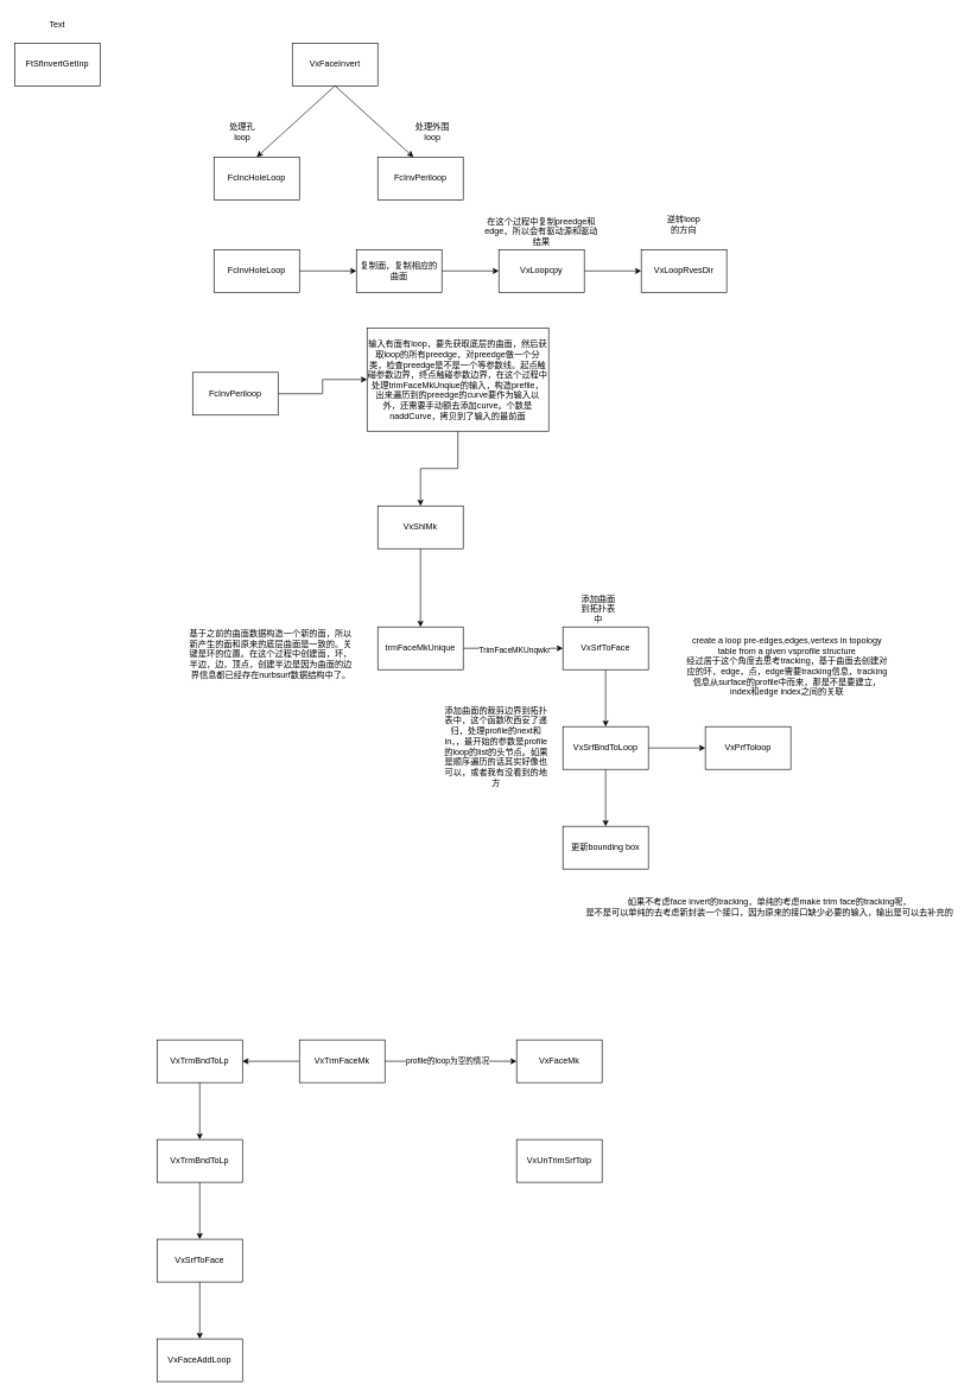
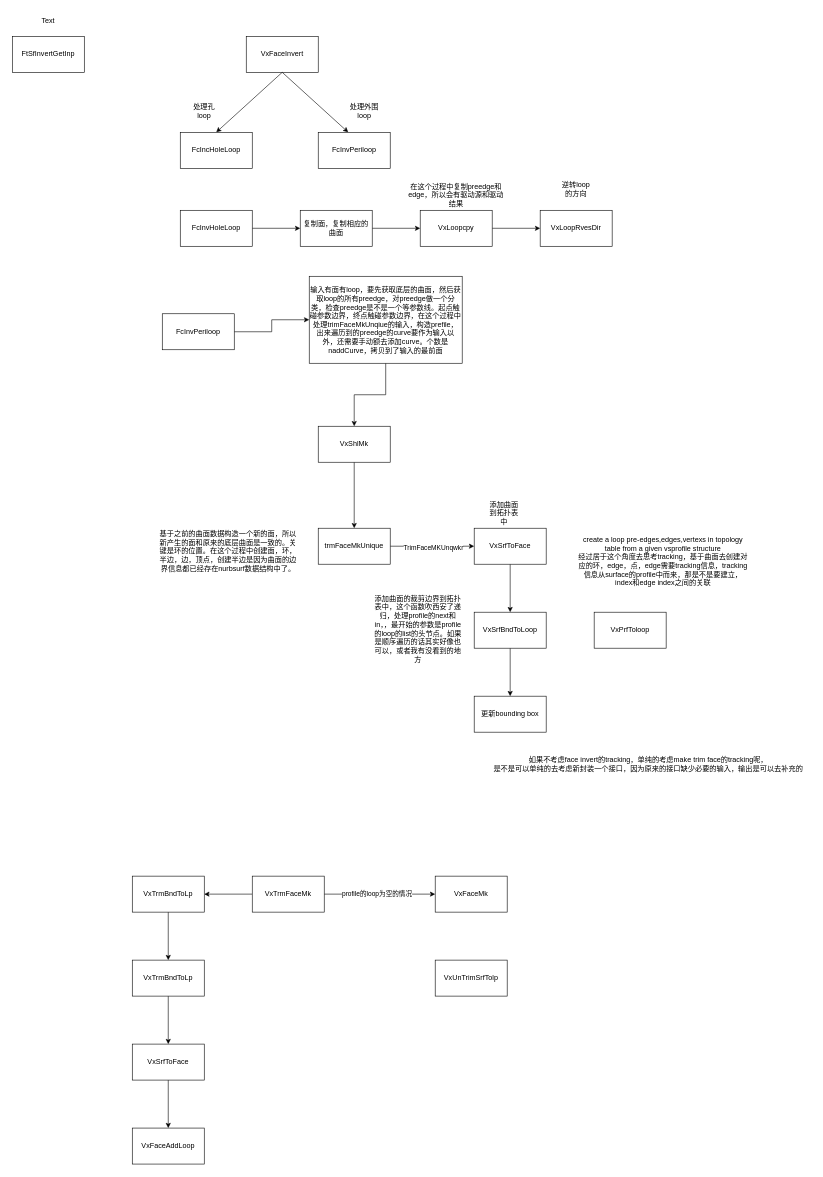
- <mxCell id="34" value="" style="edgeStyle=orthogonalEdgeStyle;rounded=0;orthogonalLoop=1;jettySize=auto;html=1;" parent="1" source="35" target="38" edge="1"><mxGeometry relative="1" as="geometry" /></mxCell>
